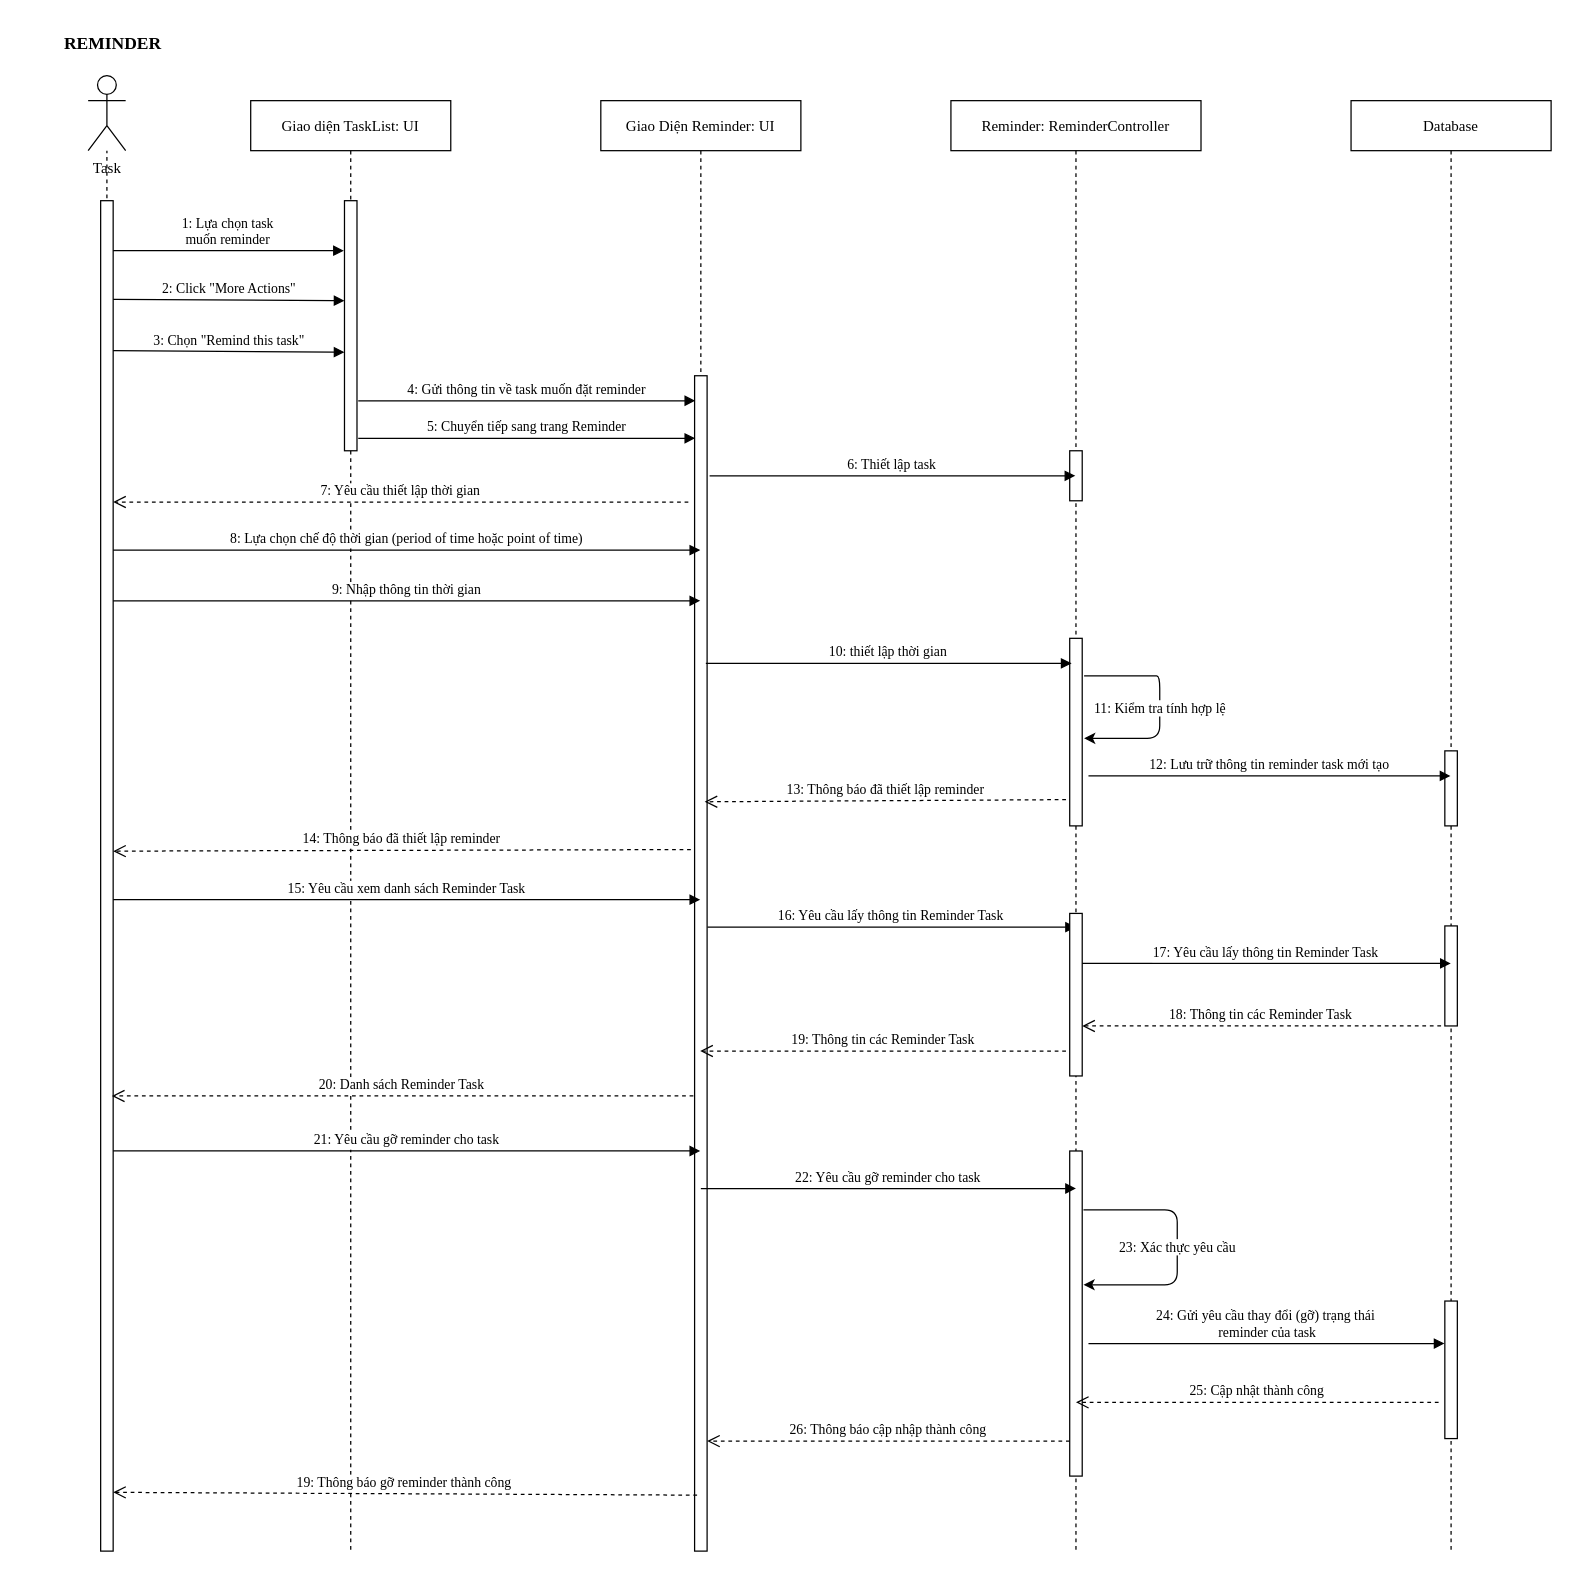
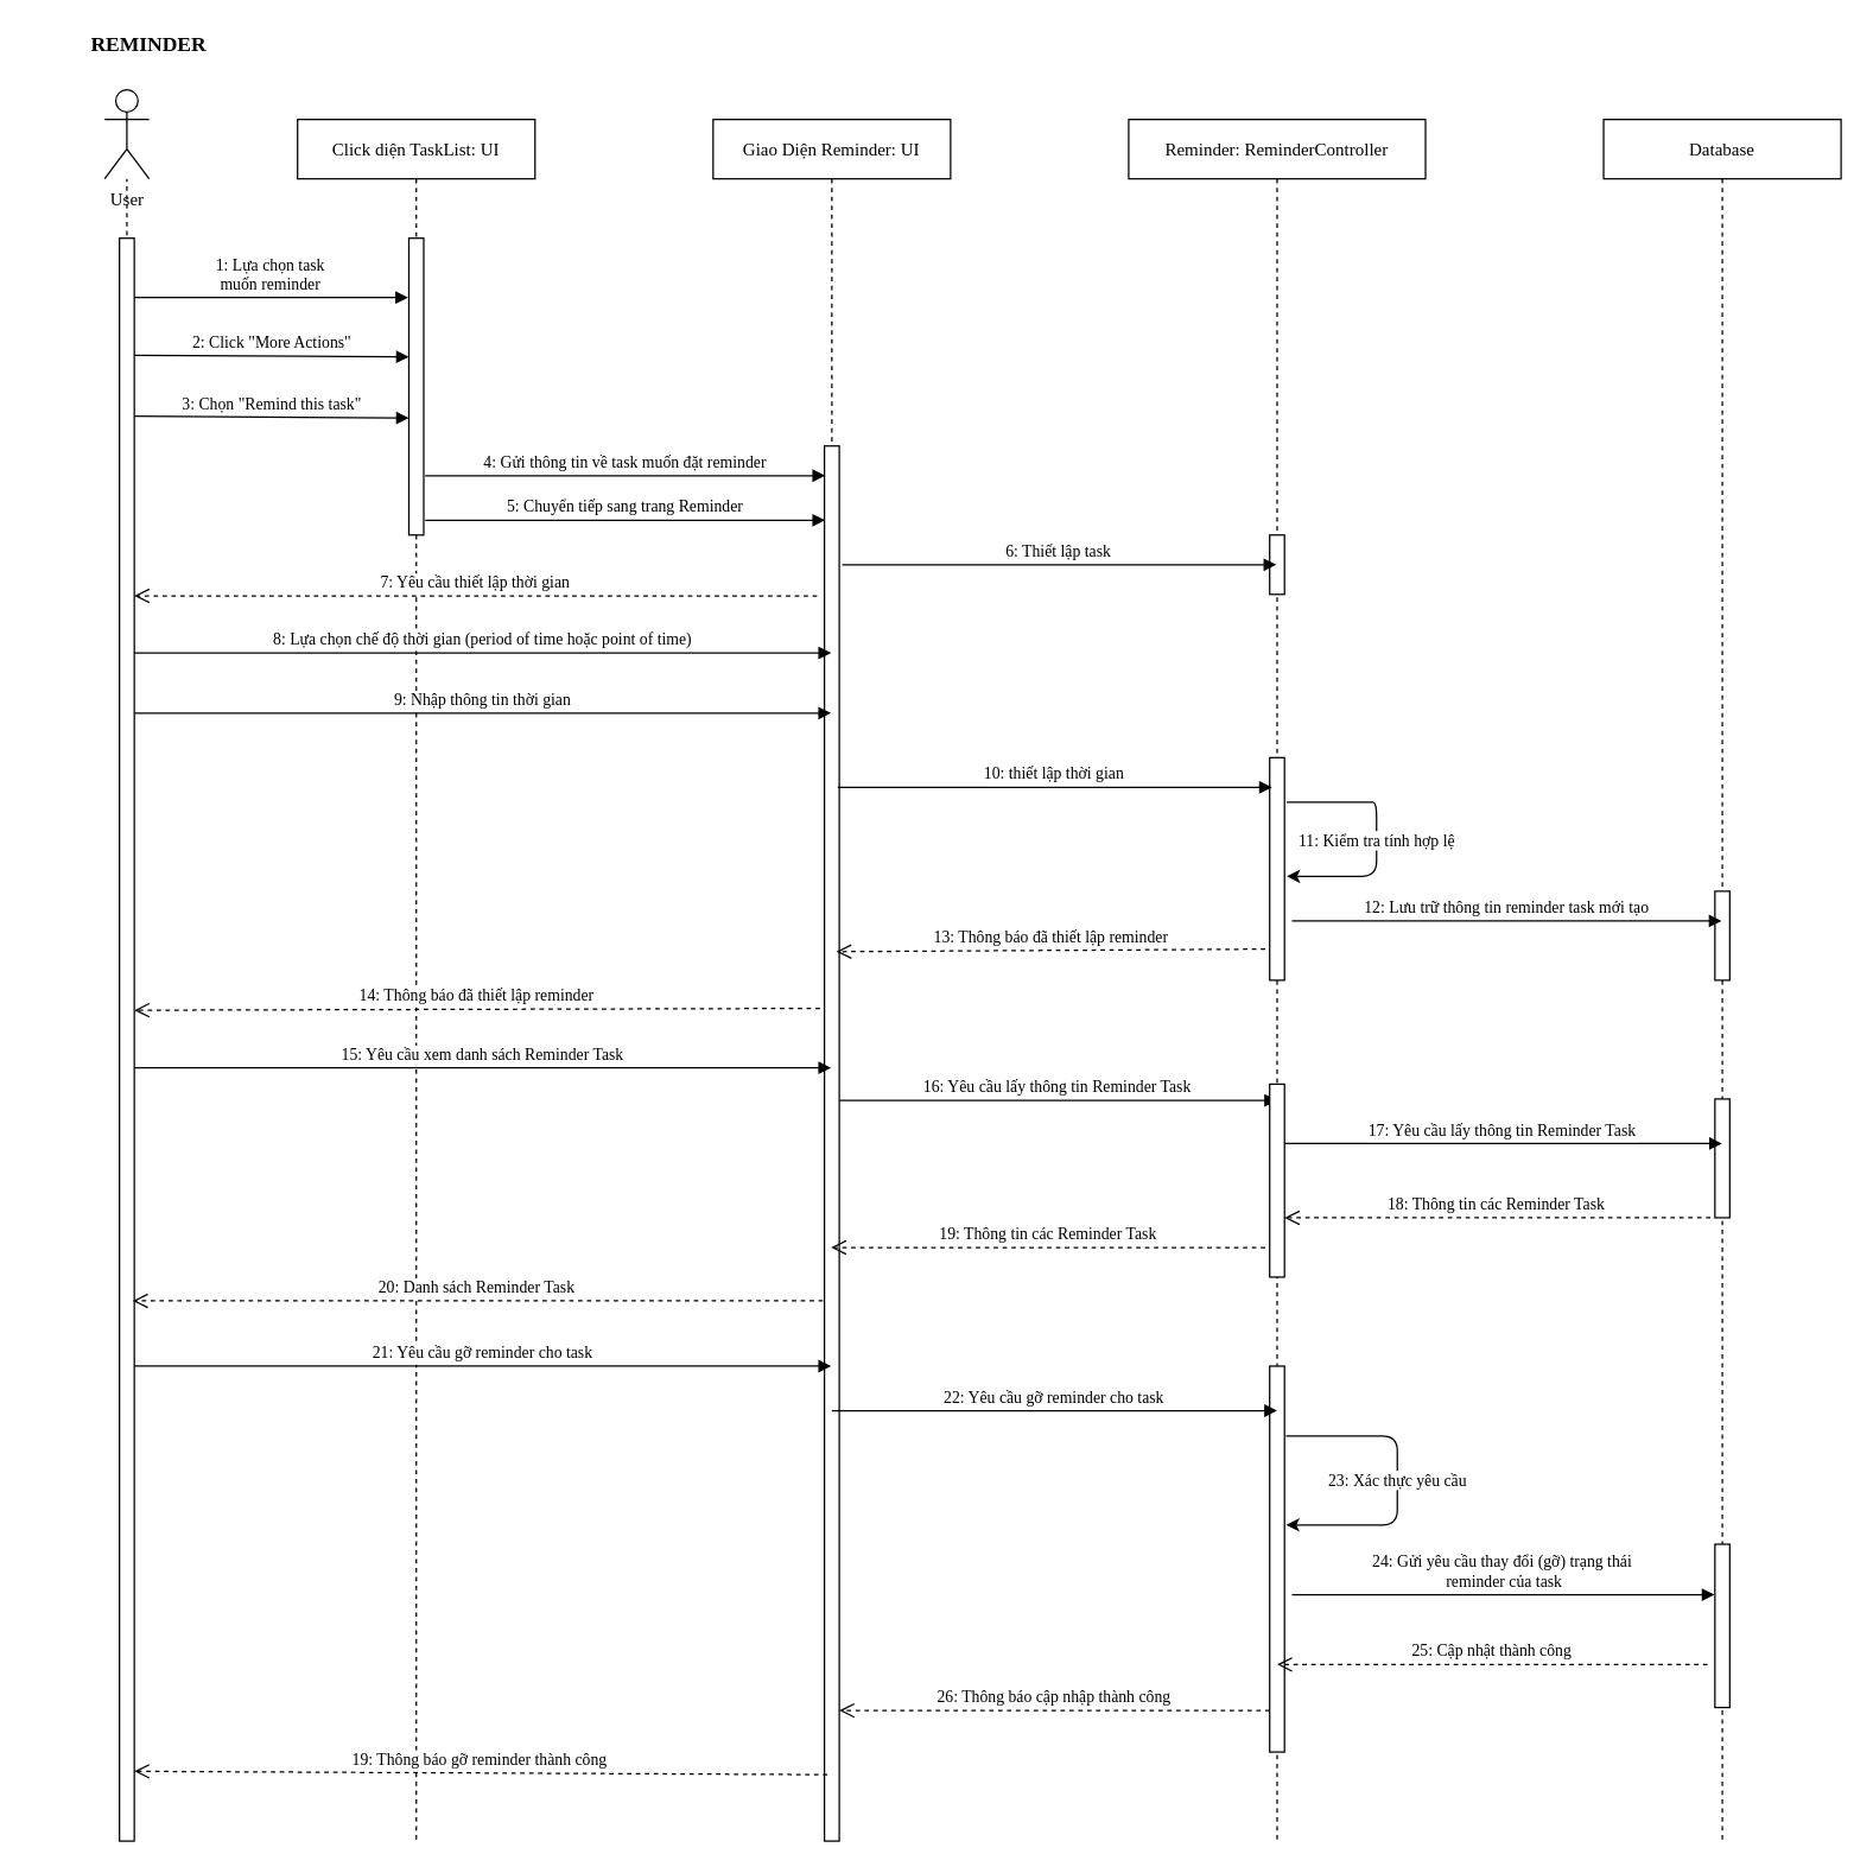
- <mxCell id="13" value="&lt;font size=&quot;1&quot;&gt;&lt;b style=&quot;font-size: 14px&quot;&gt;REMINDER&lt;/b&gt;&lt;/font&gt;" style="text;html=1;strokeColor=none;fillColor=none;align=center;verticalAlign=middle;whiteSpace=wrap;rounded=0;fontFamily=Verdana;" parent="1" vertex="1"><mxGeometry x="10" y="25" width="160" height="20" as="geometry" /></mxCell>
+ <mxCell id="13" value="&lt;font size=&quot;1&quot;&gt;&lt;b style=&quot;font-size: 14px&quot;&gt;REMINDER&lt;/b&gt;&lt;/font&gt;" style="text;html=1;strokeColor=none;fillColor=none;align=center;verticalAlign=middle;whiteSpace=wrap;rounded=0;fontFamily=Verdana;" parent="1" vertex="1"><mxGeometry x="20" y="20" width="160" height="20" as="geometry" /></mxCell>
- <mxCell id="3" value="Giao diện TaskList: UI" style="shape=umlLifeline;perimeter=lifelinePerimeter;container=1;collapsible=0;recursiveResize=0;rounded=0;shadow=0;strokeWidth=1;fontFamily=Verdana;" parent="1" vertex="1"><mxGeometry x="200" y="80" width="160" height="1160" as="geometry" /></mxCell>
+ <mxCell id="3" value="Click diện TaskList: UI" style="shape=umlLifeline;perimeter=lifelinePerimeter;container=1;collapsible=0;recursiveResize=0;rounded=0;shadow=0;strokeWidth=1;fontFamily=Verdana;" parent="1" vertex="1"><mxGeometry x="200" y="80" width="160" height="1160" as="geometry" /></mxCell>
- <mxCell id="5" value="Task" style="shape=umlActor;verticalLabelPosition=bottom;verticalAlign=top;html=1;outlineConnect=0;fontFamily=Verdana;" parent="1" vertex="1"><mxGeometry x="70" y="60" width="30" height="60" as="geometry" /></mxCell>
+ <mxCell id="5" value="User" style="shape=umlActor;verticalLabelPosition=bottom;verticalAlign=top;html=1;outlineConnect=0;fontFamily=Verdana;" parent="1" vertex="1"><mxGeometry x="70" y="60" width="30" height="60" as="geometry" /></mxCell>
